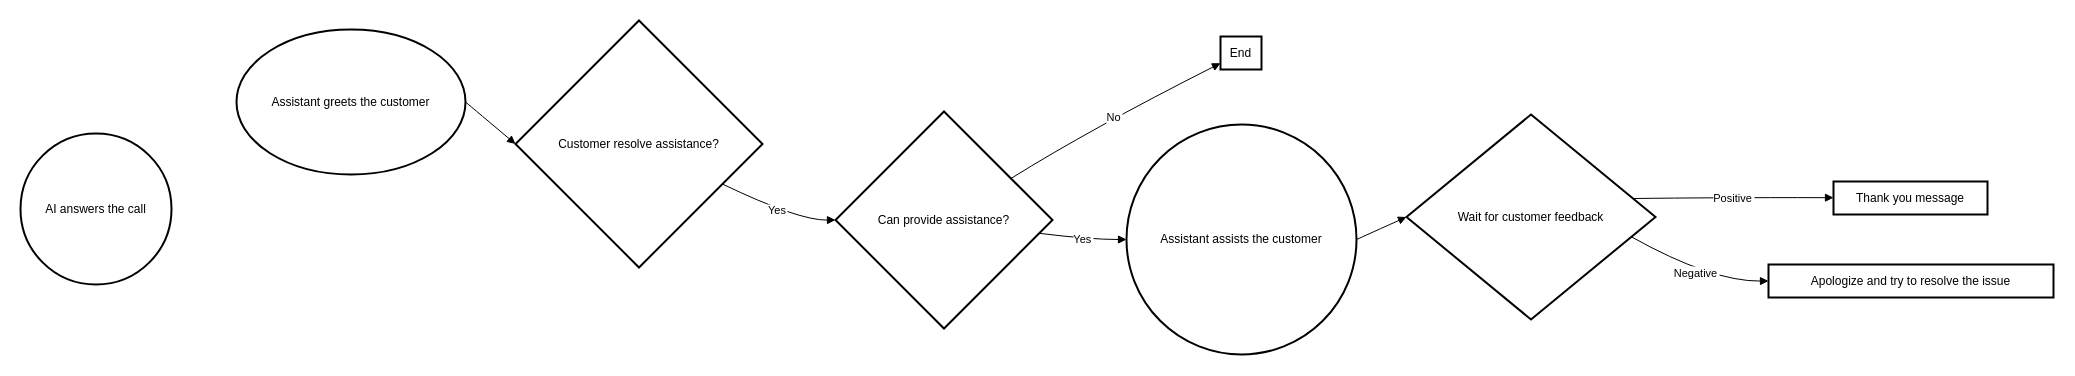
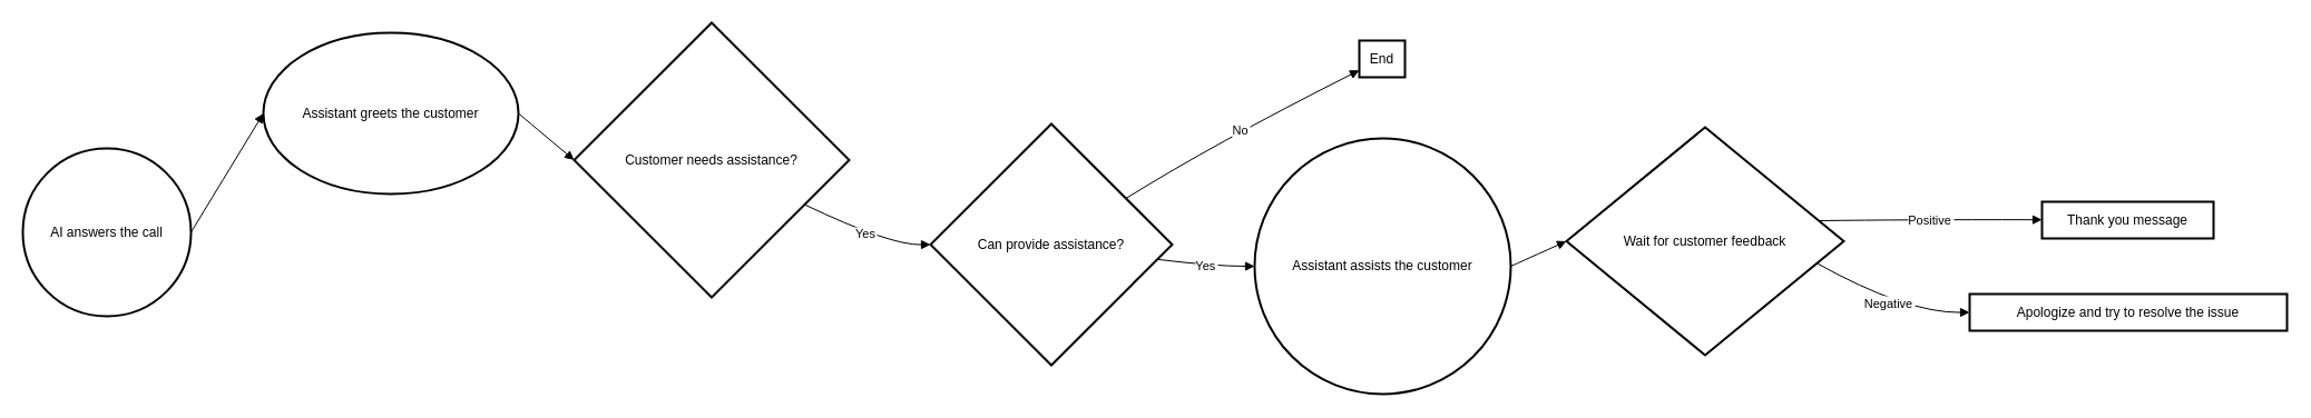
- <mxCell id="4" value="Customer resolve assistance?" style="rhombus;strokeWidth=2;whiteSpace=wrap;" vertex="1" parent="1"><mxGeometry x="515" width="247" height="247" as="geometry" y="20" /></mxCell>
+ <mxCell id="4" value="Customer needs assistance?" style="rhombus;strokeWidth=2;whiteSpace=wrap;" vertex="1" parent="1"><mxGeometry x="515" width="247" height="247" as="geometry" y="20" /></mxCell>
+ <mxCell id="11" value="" style="curved=1;startArrow=none;endArrow=block;exitX=1;exitY=0.5;entryX=0;entryY=0.5;" edge="1" parent="1" source="2" target="3"><mxGeometry relative="1" as="geometry"><Array as="points" /></mxGeometry></mxCell>
